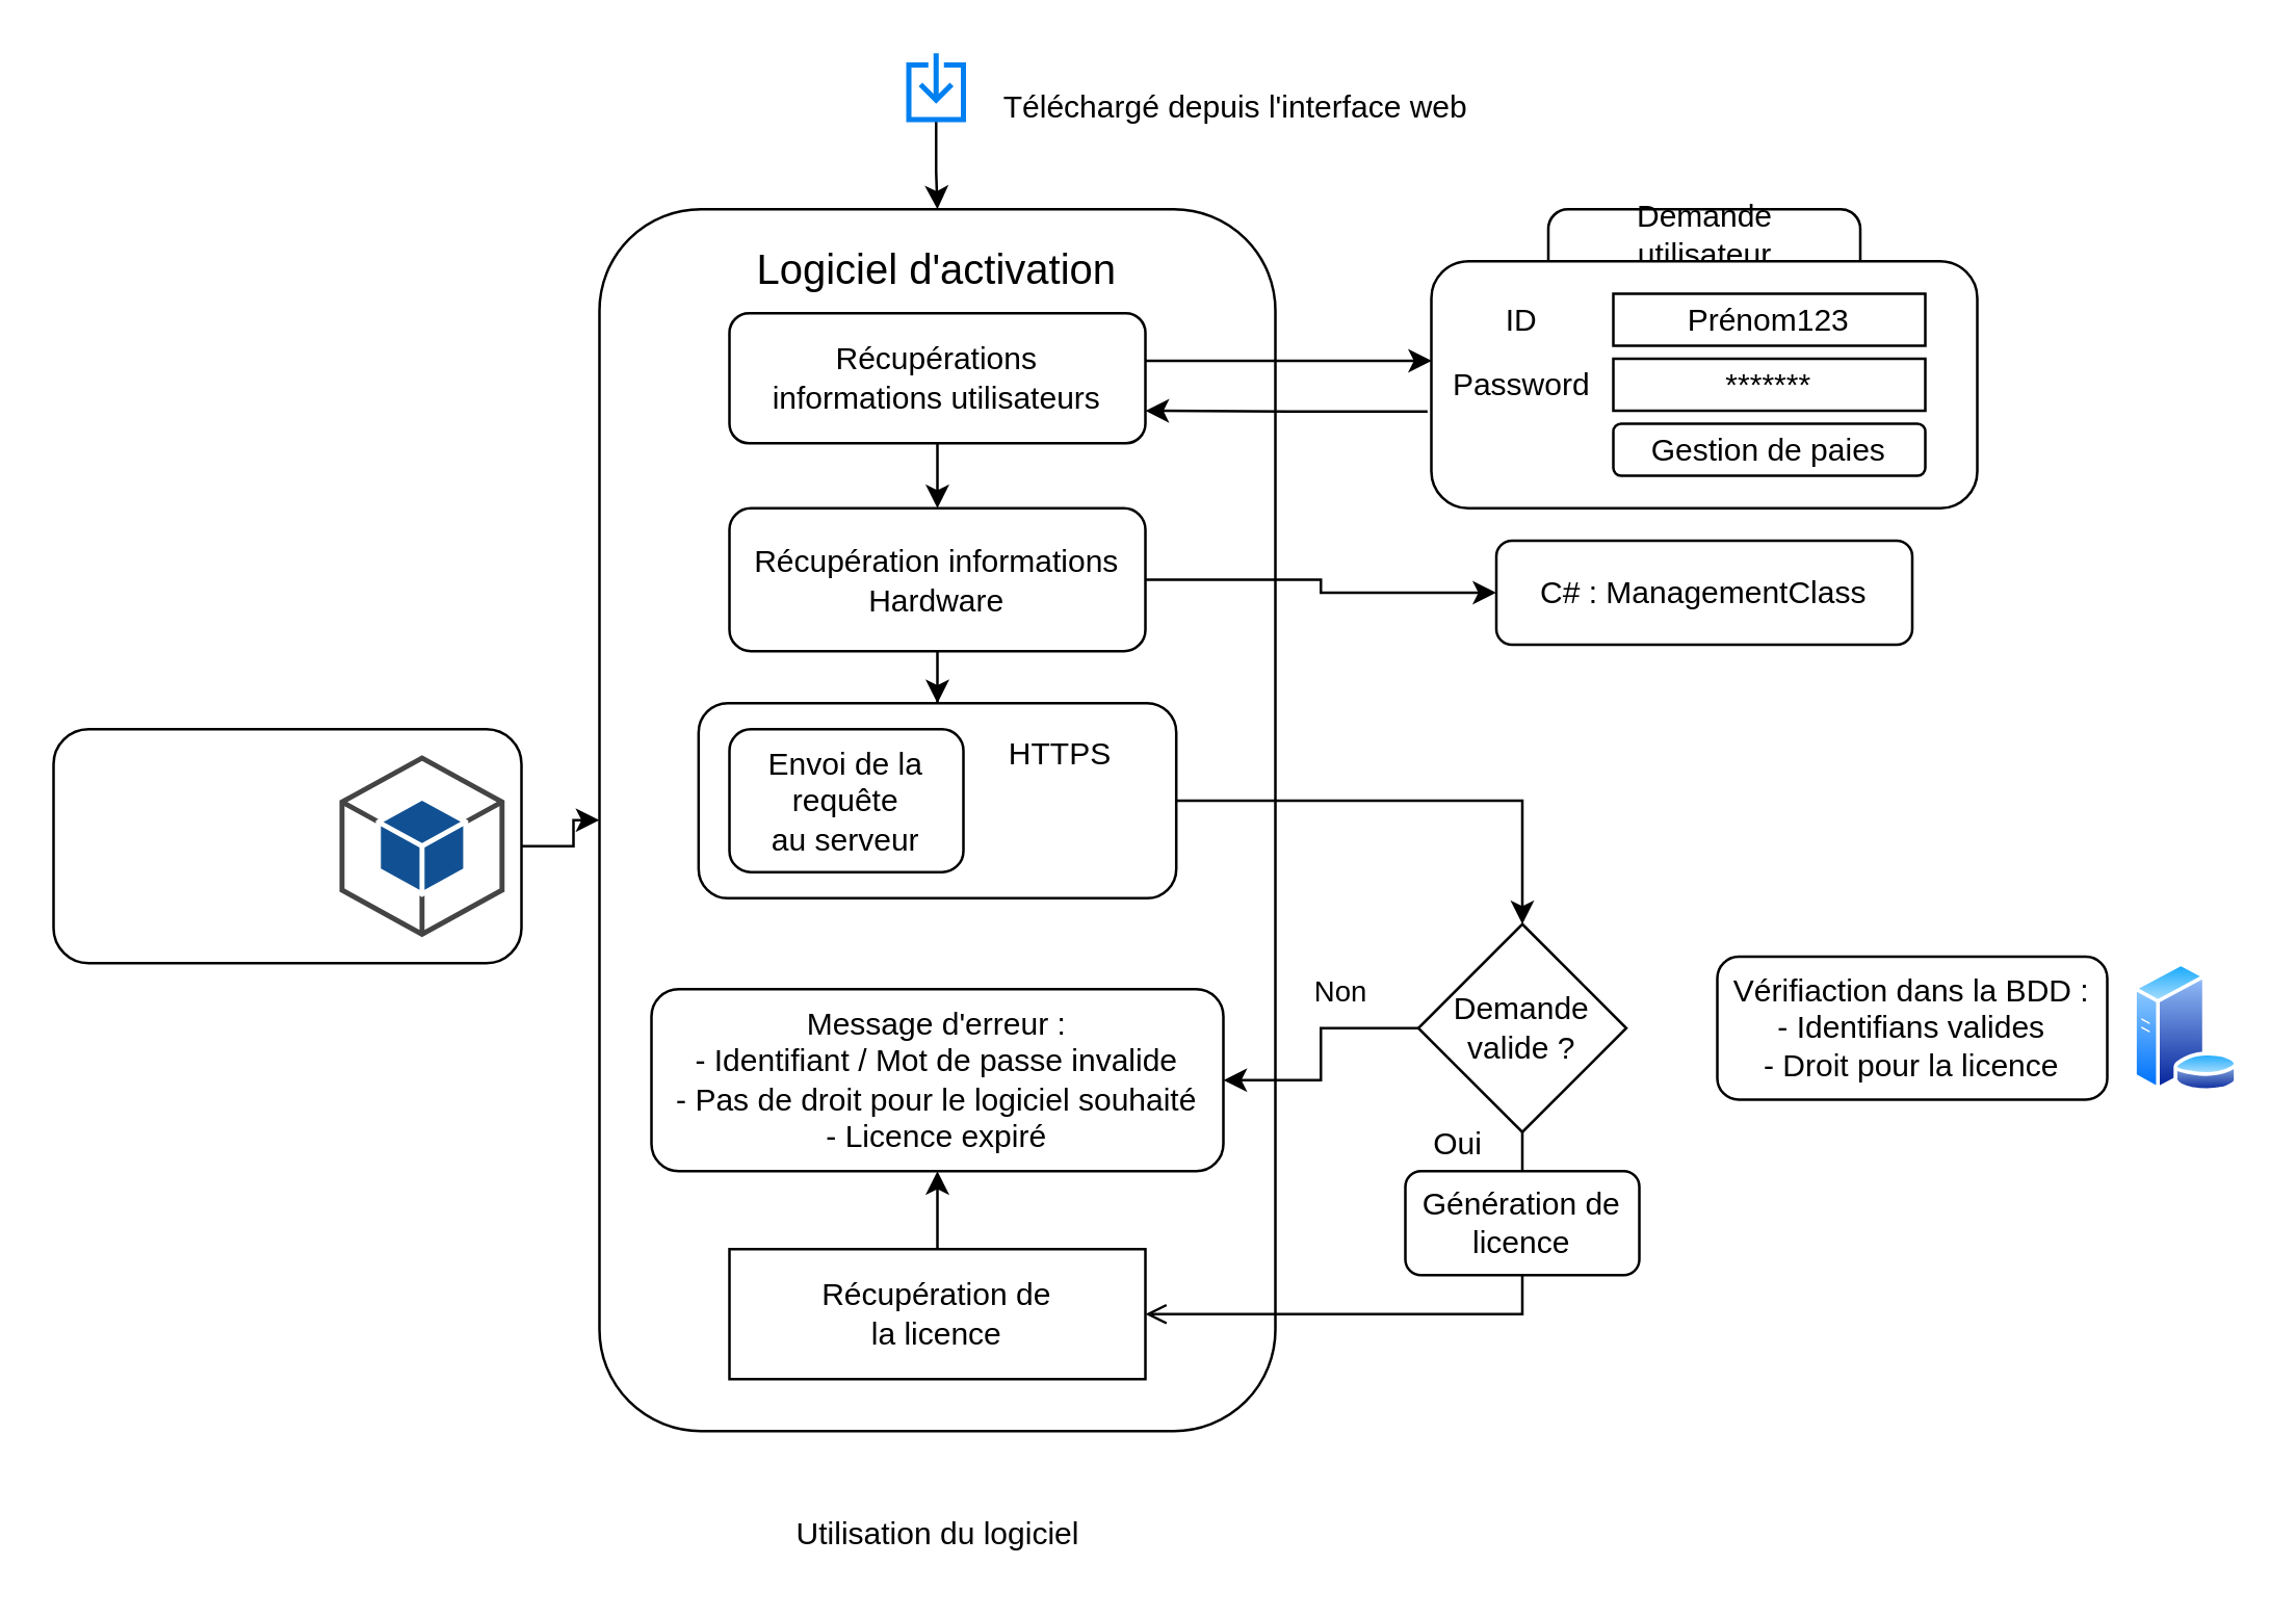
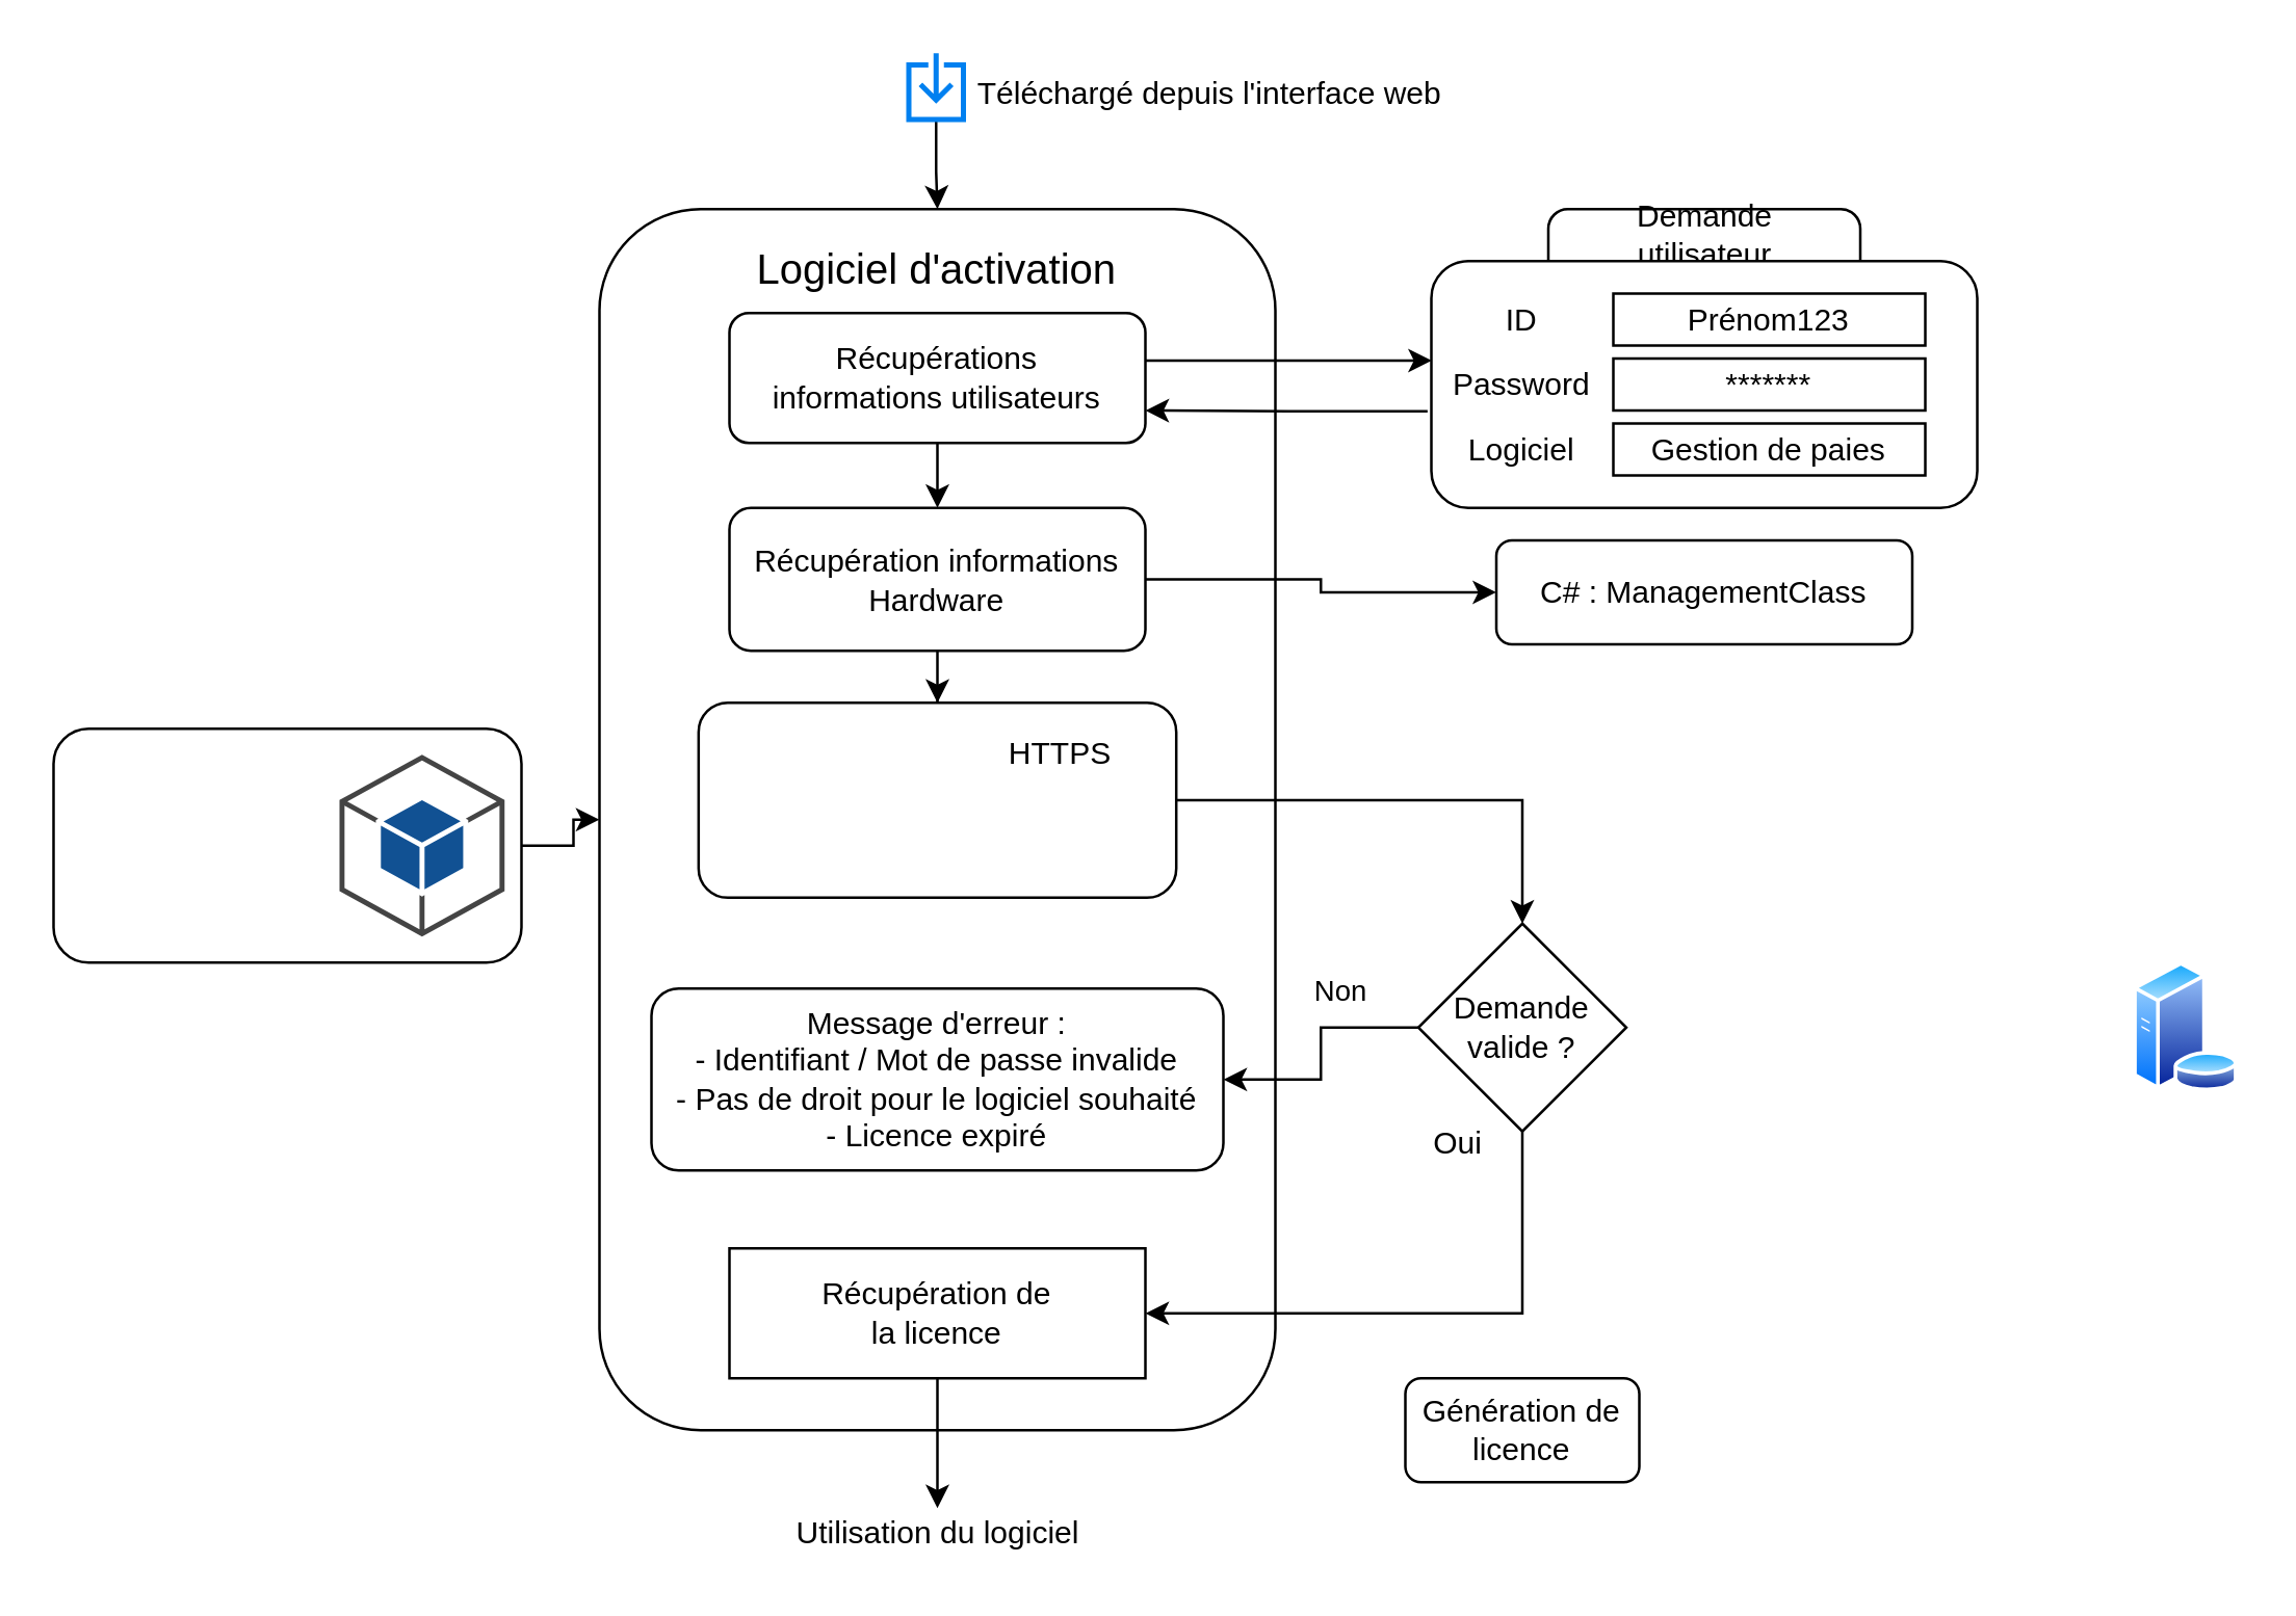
- <mxCell id="8" value="Téléchargé depuis l'interface web" style="text;html=1;strokeColor=none;fillColor=none;align=center;verticalAlign=middle;whiteSpace=wrap;rounded=0;" vertex="1" parent="1"><mxGeometry x="380" y="30.5" width="190" height="20" as="geometry" /></mxCell>
+ <mxCell id="8" value="Téléchargé depuis l'interface web" style="text;html=1;strokeColor=none;fillColor=none;align=center;verticalAlign=middle;whiteSpace=wrap;rounded=0;" vertex="1" parent="1"><mxGeometry x="370" y="25.5" width="190" height="20" as="geometry" /></mxCell>
+ <mxCell id="20" value="&lt;div&gt;Logiciel&lt;br&gt;&lt;/div&gt;" style="text;html=1;strokeColor=none;fillColor=none;align=center;verticalAlign=middle;whiteSpace=wrap;rounded=0;" vertex="1" parent="1"><mxGeometry x="560" y="165" width="50" height="15" as="geometry" /></mxCell>
- <mxCell id="17" value="Gestion de paies" style="whiteSpace=wrap;html=1;rounded=1;" vertex="1" parent="1"><mxGeometry x="620" y="162.5" width="120" height="20" as="geometry" /></mxCell>
+ <mxCell id="17" value="Gestion de paies" style="rounded=0;whiteSpace=wrap;html=1;" vertex="1" parent="1"><mxGeometry x="620" y="162.5" width="120" height="20" as="geometry" /></mxCell>
- <mxCell id="31" value="&lt;div&gt;Envoi de la requête&lt;/div&gt;&lt;div&gt;au serveur&lt;/div&gt;" style="rounded=1;whiteSpace=wrap;html=1;" vertex="1" parent="1"><mxGeometry x="280" y="280" width="90" height="55" as="geometry" /></mxCell>
- <mxCell id="42" value="&lt;div&gt;Vérifiaction dans la BDD :&lt;br&gt;&lt;/div&gt;&lt;div&gt;- Identifians valides&lt;/div&gt;&lt;div&gt;- Droit pour la licence&lt;br&gt;&lt;/div&gt;" style="rounded=1;whiteSpace=wrap;html=1;" vertex="1" parent="1"><mxGeometry x="660" y="367.5" width="150" height="55" as="geometry" /></mxCell>
- <mxCell id="39" style="edgeStyle=orthogonalEdgeStyle;rounded=0;orthogonalLoop=1;jettySize=auto;html=1;" edge="1" parent="1" source="40" target="38"><mxGeometry relative="1" as="geometry" /></mxCell>
+ <mxCell id="39" style="edgeStyle=orthogonalEdgeStyle;rounded=0;orthogonalLoop=1;jettySize=auto;html=1;" edge="1" parent="1" source="40" target="45"><mxGeometry relative="1" as="geometry" /></mxCell>
- <mxCell id="44" value="&lt;div&gt;Génération de&lt;/div&gt;&lt;div&gt;licence&lt;br&gt;&lt;/div&gt;" style="rounded=1;whiteSpace=wrap;html=1;" vertex="1" parent="1"><mxGeometry x="540" y="450" width="90" height="40" as="geometry" /></mxCell>
+ <mxCell id="44" value="&lt;div&gt;Génération de&lt;/div&gt;&lt;div&gt;licence&lt;br&gt;&lt;/div&gt;" style="rounded=1;whiteSpace=wrap;html=1;" vertex="1" parent="1"><mxGeometry x="540" y="530" width="90" height="40" as="geometry" /></mxCell>
- <mxCell id="36" style="edgeStyle=orthogonalEdgeStyle;rounded=0;orthogonalLoop=1;jettySize=auto;html=1;entryX=1;entryY=0.5;entryDx=0;entryDy=0;endArrow=open;" edge="1" parent="1" source="37" target="40"><mxGeometry relative="1" as="geometry"><mxPoint x="580" y="550" as="targetPoint" /><Array as="points"><mxPoint x="585" y="505" /></Array></mxGeometry></mxCell>
+ <mxCell id="36" style="edgeStyle=orthogonalEdgeStyle;rounded=0;orthogonalLoop=1;jettySize=auto;html=1;entryX=1;entryY=0.5;entryDx=0;entryDy=0;" edge="1" parent="1" source="37" target="40"><mxGeometry relative="1" as="geometry"><mxPoint x="580" y="550" as="targetPoint" /><Array as="points"><mxPoint x="585" y="505" /></Array></mxGeometry></mxCell>
